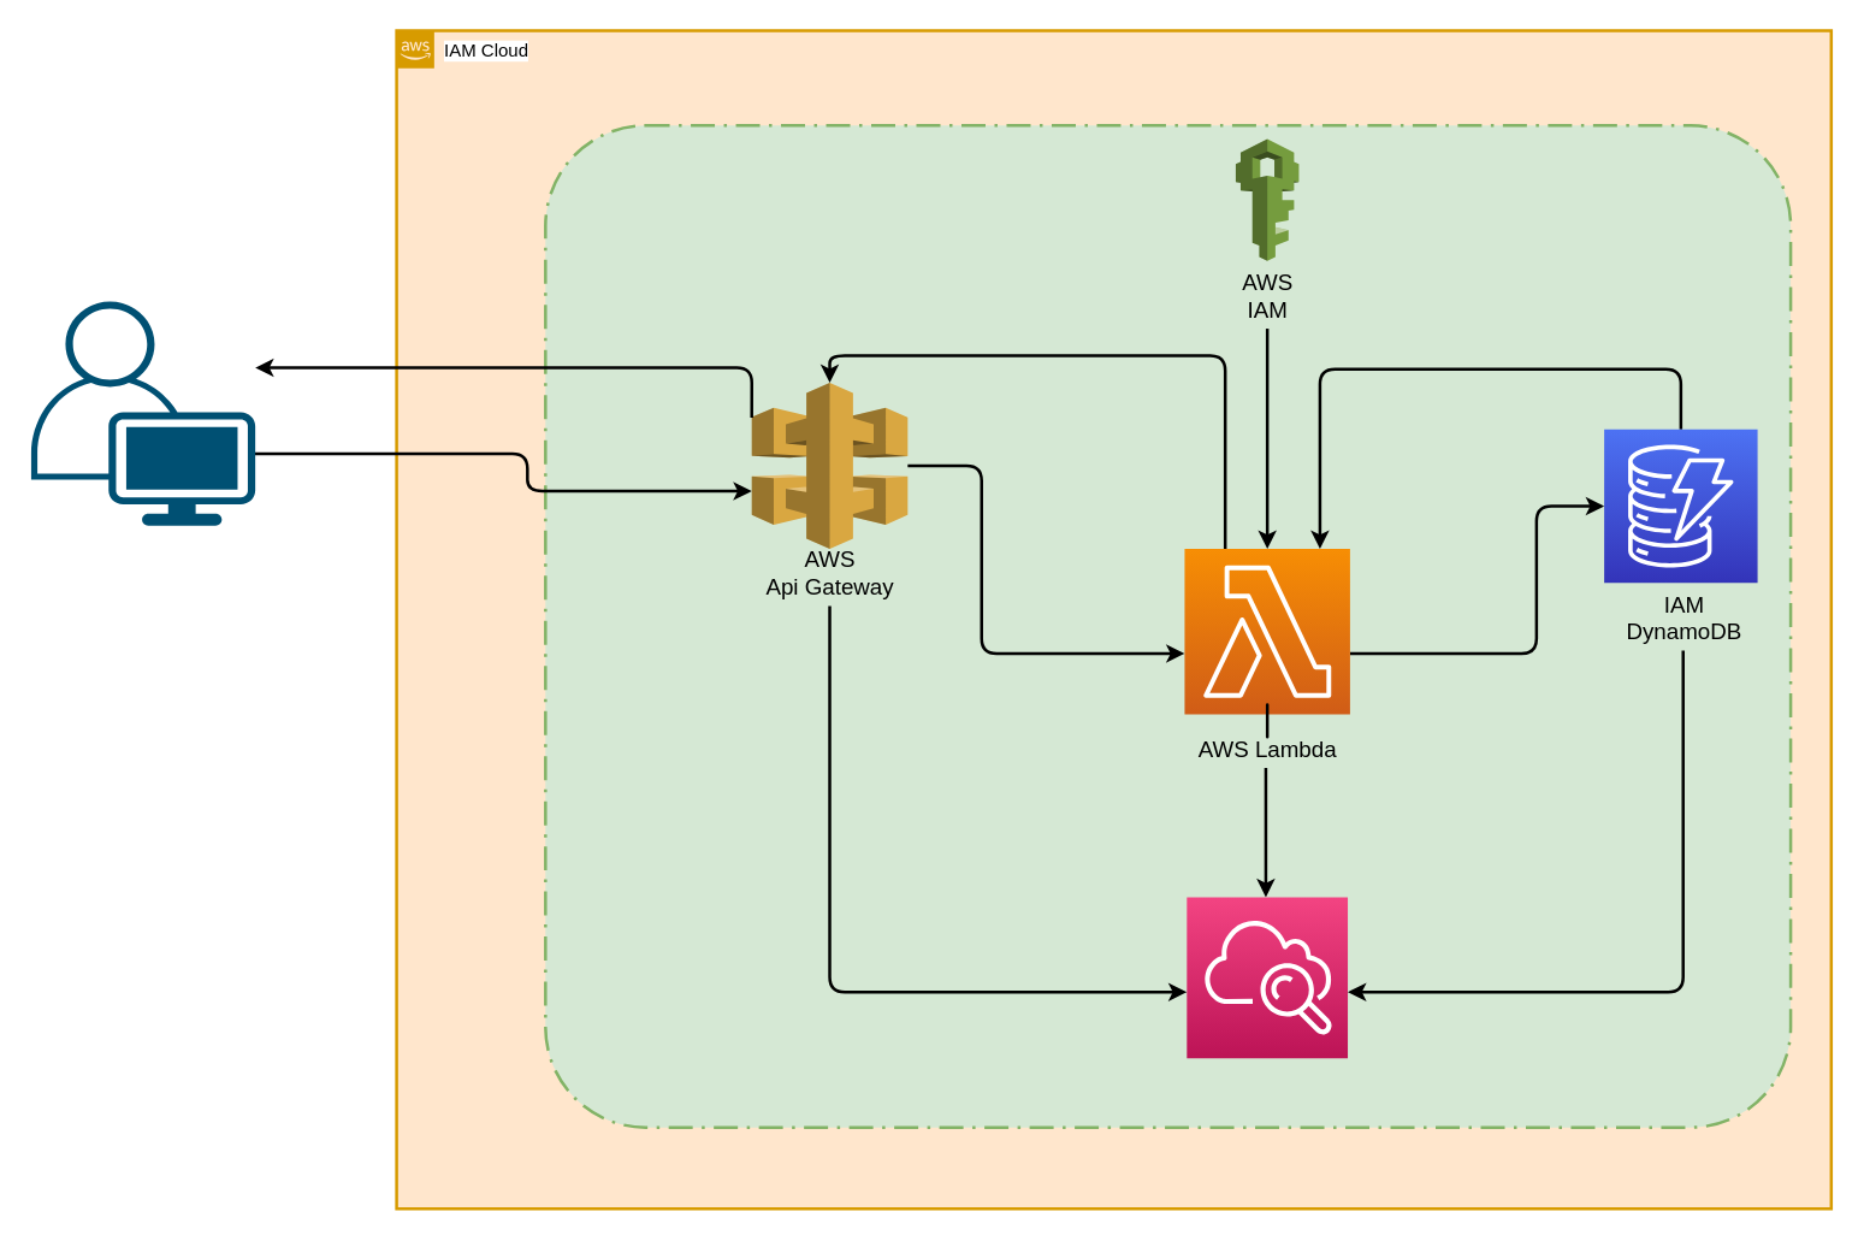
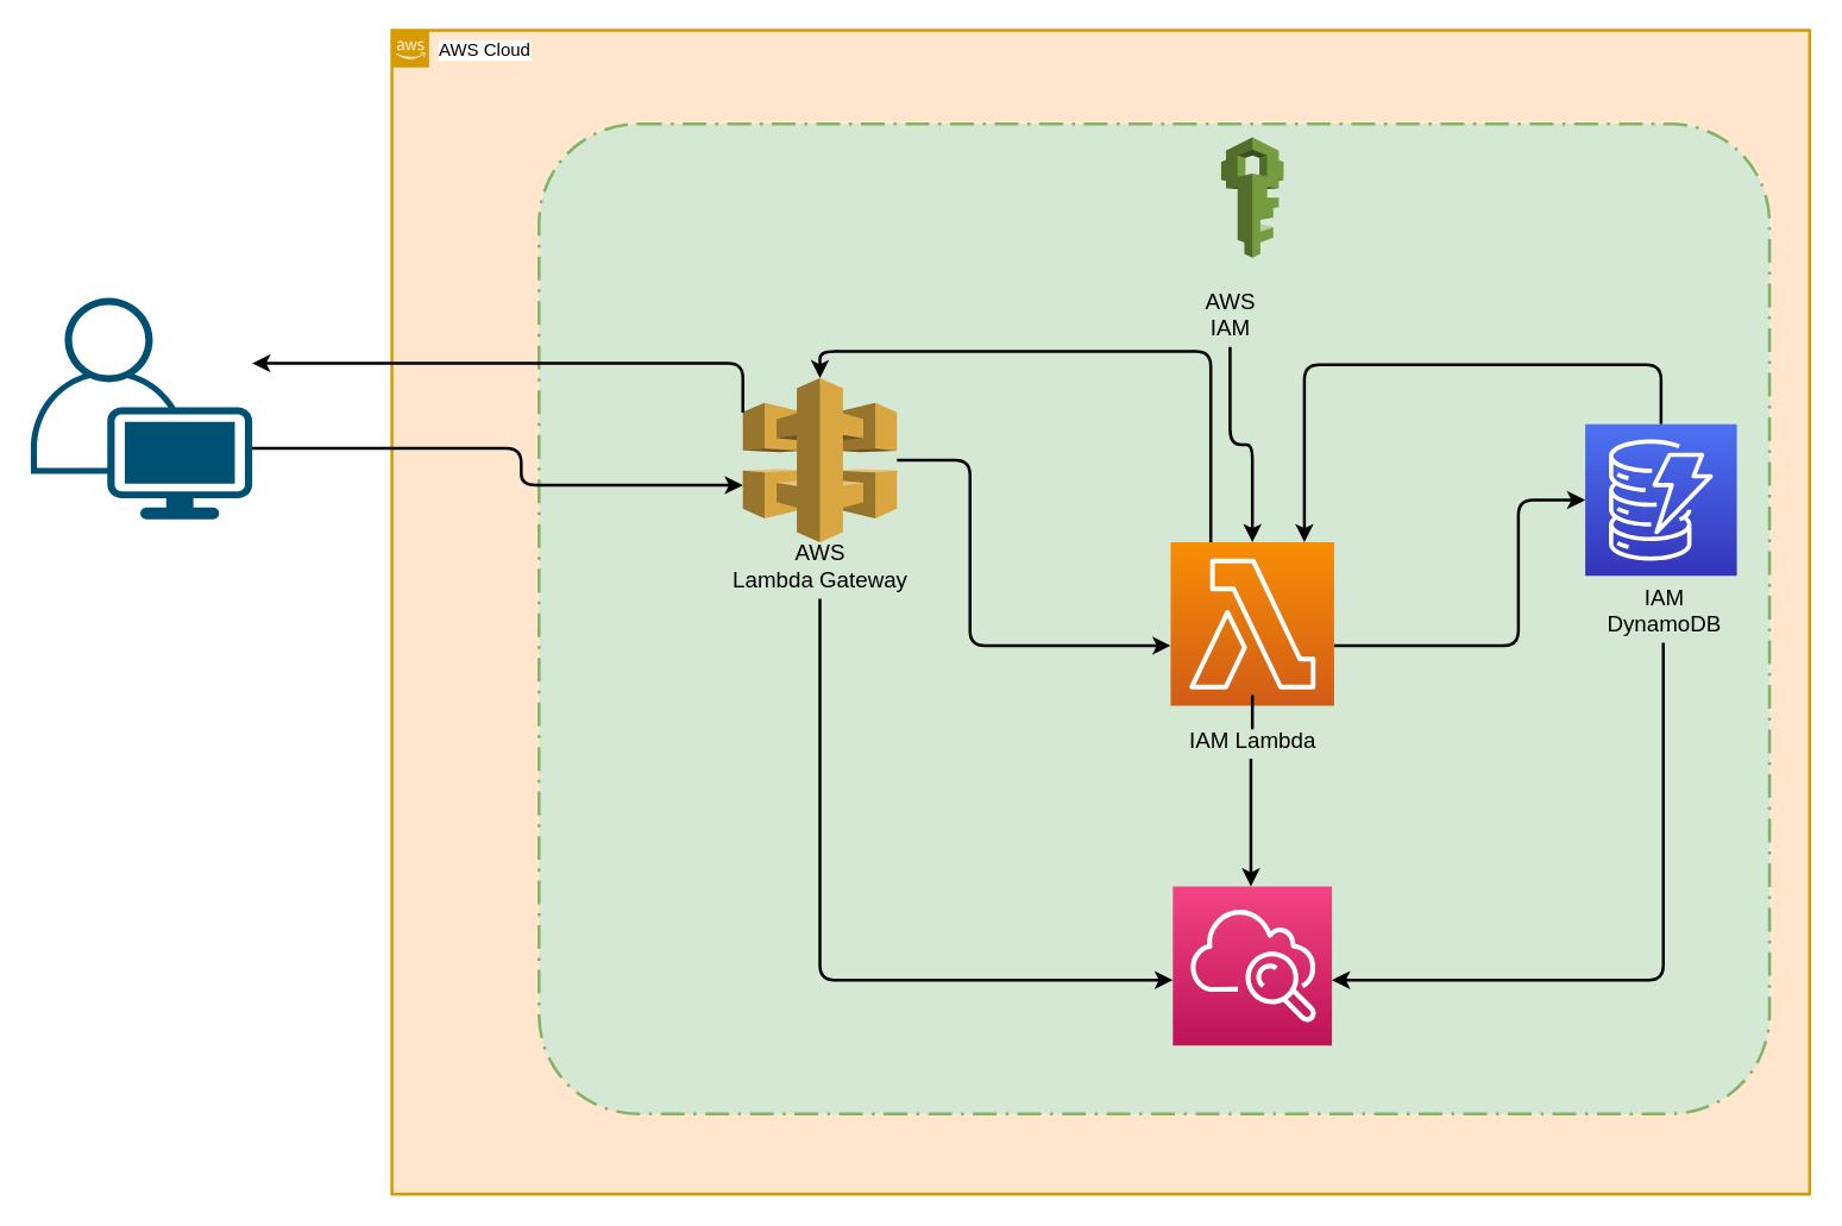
- <mxCell id="2" value="IAM Cloud" style="points=[[0,0],[0.25,0],[0.5,0],[0.75,0],[1,0],[1,0.25],[1,0.5],[1,0.75],[1,1],[0.75,1],[0.5,1],[0.25,1],[0,1],[0,0.75],[0,0.5],[0,0.25]];outlineConnect=0;html=1;whiteSpace=wrap;fontSize=12;fontStyle=0;shape=mxgraph.aws4.group;grIcon=mxgraph.aws4.group_aws_cloud_alt;verticalAlign=top;align=left;spacingLeft=30;dashed=0;labelBackgroundColor=#ffffff;container=1;pointerEvents=0;collapsible=0;recursiveResize=0;rounded=1;fillColor=#ffe6cc;strokeColor=#d79b00;strokeWidth=2;" parent="1" vertex="1"><mxGeometry x="263" y="20" width="954" height="783" as="geometry" /></mxCell>
+ <mxCell id="2" value="AWS Cloud" style="points=[[0,0],[0.25,0],[0.5,0],[0.75,0],[1,0],[1,0.25],[1,0.5],[1,0.75],[1,1],[0.75,1],[0.5,1],[0.25,1],[0,1],[0,0.75],[0,0.5],[0,0.25]];outlineConnect=0;html=1;whiteSpace=wrap;fontSize=12;fontStyle=0;shape=mxgraph.aws4.group;grIcon=mxgraph.aws4.group_aws_cloud_alt;verticalAlign=top;align=left;spacingLeft=30;dashed=0;labelBackgroundColor=#ffffff;container=1;pointerEvents=0;collapsible=0;recursiveResize=0;rounded=1;fillColor=#ffe6cc;strokeColor=#d79b00;strokeWidth=2;" parent="1" vertex="1"><mxGeometry x="263" y="20" width="954" height="783" as="geometry" /></mxCell>
- <mxCell id="22" value="&lt;font style=&quot;font-size: 15px;&quot;&gt;AWS&lt;br&gt;IAM&lt;br&gt;&lt;/font&gt;" style="text;html=1;align=center;verticalAlign=middle;resizable=0;points=[];autosize=1;strokeColor=none;fillColor=none;rounded=1;" vertex="1" parent="2"><mxGeometry x="552" y="153.0" width="54" height="45" as="geometry" /></mxCell>
+ <mxCell id="22" value="&lt;font style=&quot;font-size: 15px;&quot;&gt;AWS&lt;br&gt;IAM&lt;br&gt;&lt;/font&gt;" style="text;html=1;align=center;verticalAlign=middle;resizable=0;points=[];autosize=1;strokeColor=none;fillColor=none;rounded=1;" vertex="1" parent="2"><mxGeometry x="537" y="168" width="54" height="45" as="geometry" /></mxCell>
- <mxCell id="5" value="&lt;font style=&quot;font-size: 15px;&quot;&gt;AWS&lt;br&gt;Api Gateway&lt;/font&gt;" style="text;html=1;align=center;verticalAlign=middle;resizable=0;points=[];autosize=1;strokeColor=none;fillColor=none;rounded=1;" parent="2" vertex="1"><mxGeometry x="234" y="337.39" width="108" height="45" as="geometry" /></mxCell>
+ <mxCell id="5" value="&lt;font style=&quot;font-size: 15px;&quot;&gt;AWS&lt;br&gt;Lambda Gateway&lt;/font&gt;" style="text;html=1;align=center;verticalAlign=middle;resizable=0;points=[];autosize=1;strokeColor=none;fillColor=none;rounded=1;" parent="2" vertex="1"><mxGeometry x="234" y="337.39" width="108" height="45" as="geometry" /></mxCell>
- <mxCell id="14" value="AWS Lambda&lt;br&gt;" style="text;html=1;align=center;verticalAlign=middle;resizable=0;points=[];autosize=1;strokeColor=none;fillColor=none;fontSize=15;" parent="12" vertex="1"><mxGeometry y="118.61" width="117" height="27" as="geometry" /></mxCell>
+ <mxCell id="14" value="IAM Lambda&lt;br&gt;" style="text;html=1;align=center;verticalAlign=middle;resizable=0;points=[];autosize=1;strokeColor=none;fillColor=none;fontSize=15;" parent="12" vertex="1"><mxGeometry y="118.61" width="117" height="27" as="geometry" /></mxCell>
